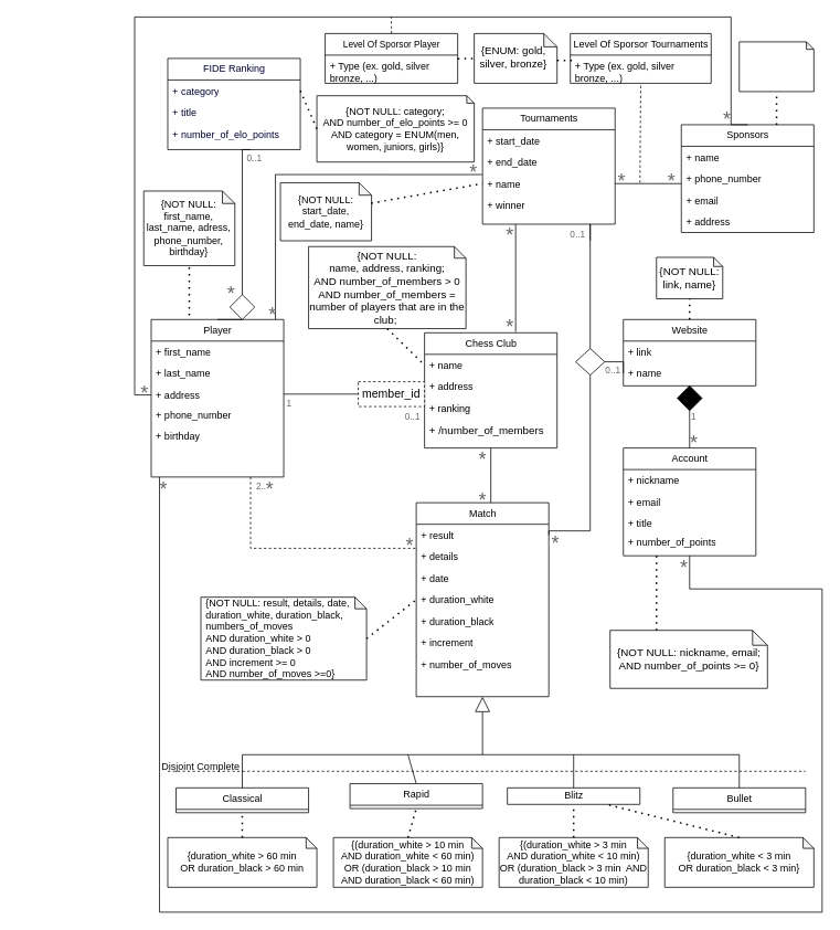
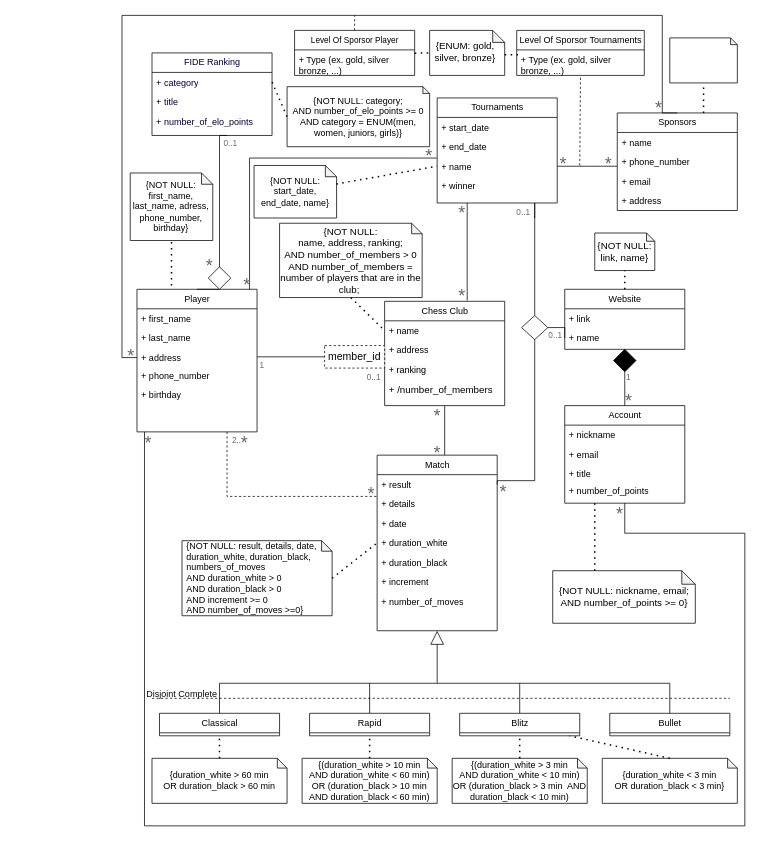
- <mxCell id="40" value="Rapid" style="swimlane;html=1;fontStyle=0;childLayout=stackLayout;horizontal=1;startSize=26;fillColor=none;horizontalStack=0;resizeParent=1;resizeLast=0;collapsible=1;marginBottom=0;swimlaneFillColor=#ffffff;rounded=0;shadow=0;comic=0;labelBackgroundColor=none;strokeWidth=1;fontFamily=Helvetica;fontSize=12;align=center;" parent="1" vertex="1"><mxGeometry x="422" y="945" width="160" height="30" as="geometry" /></mxCell>
+ <mxCell id="40" value="Rapid" style="swimlane;html=1;fontStyle=0;childLayout=stackLayout;horizontal=1;startSize=26;fillColor=none;horizontalStack=0;resizeParent=1;resizeLast=0;collapsible=1;marginBottom=0;swimlaneFillColor=#ffffff;rounded=0;shadow=0;comic=0;labelBackgroundColor=none;strokeWidth=1;fontFamily=Helvetica;fontSize=12;align=center;" parent="1" vertex="1"><mxGeometry x="412" y="950" width="160" height="30" as="geometry" /></mxCell>
- <mxCell id="41" value="Blitz" style="swimlane;html=1;fontStyle=0;childLayout=stackLayout;horizontal=1;startSize=26;fillColor=none;horizontalStack=0;resizeParent=1;resizeLast=0;collapsible=1;marginBottom=0;swimlaneFillColor=#ffffff;rounded=0;shadow=0;comic=0;labelBackgroundColor=none;strokeWidth=1;fontFamily=Helvetica;fontSize=12;align=center;" parent="1" vertex="1"><mxGeometry x="612" y="950" width="160" height="20" as="geometry"><mxRectangle x="460" y="520" width="50" height="26" as="alternateBounds" /></mxGeometry></mxCell>
+ <mxCell id="41" value="Blitz" style="swimlane;html=1;fontStyle=0;childLayout=stackLayout;horizontal=1;startSize=26;fillColor=none;horizontalStack=0;resizeParent=1;resizeLast=0;collapsible=1;marginBottom=0;swimlaneFillColor=#ffffff;rounded=0;shadow=0;comic=0;labelBackgroundColor=none;strokeWidth=1;fontFamily=Helvetica;fontSize=12;align=center;" parent="1" vertex="1"><mxGeometry x="612" y="950" width="160" height="30" as="geometry"><mxRectangle x="460" y="520" width="50" height="26" as="alternateBounds" /></mxGeometry></mxCell>
